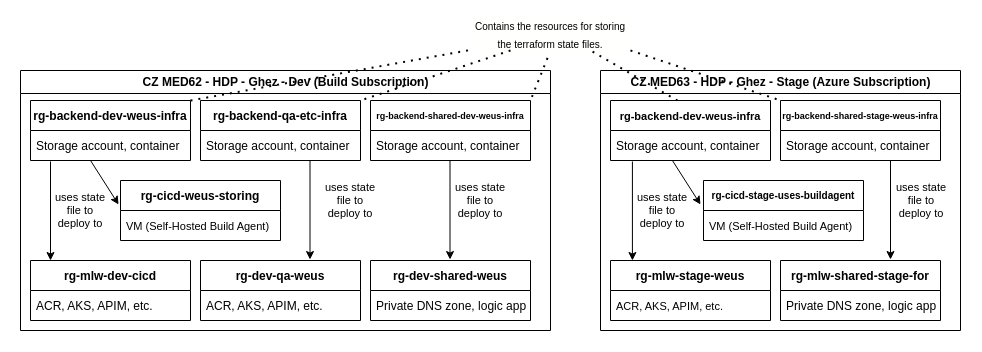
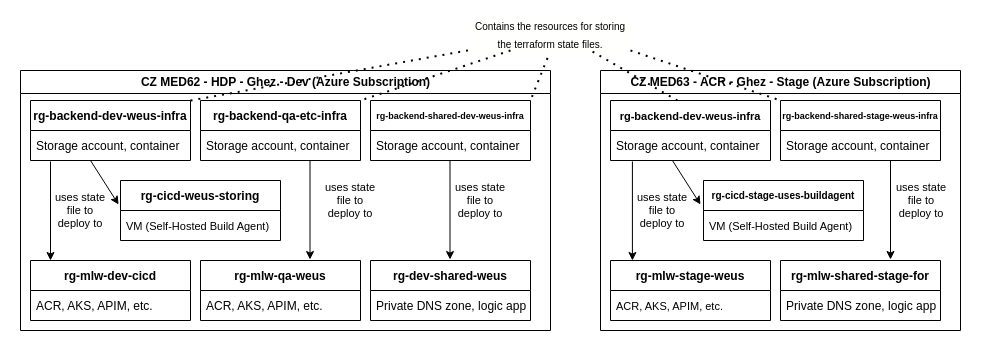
- <mxCell id="2" value="CZ MED62 - HDP - Ghez - Dev (Build Subscription)" style="swimlane;fontColor=#000000;html=1;" vertex="1" parent="1"><mxGeometry x="20" y="70" width="530" height="260" as="geometry" /></mxCell>
+ <mxCell id="2" value="CZ MED62 - HDP - Ghez - Dev (Azure Subscription)" style="swimlane;fontColor=#000000;html=1;" vertex="1" parent="1"><mxGeometry x="20" y="70" width="530" height="260" as="geometry" /></mxCell>
- <mxCell id="28" value="CZ MED63 - HDP - Ghez - Stage (Azure Subscription)" style="swimlane;html=1;" vertex="1" parent="1"><mxGeometry x="600" y="70" width="360" height="260" as="geometry" /></mxCell>
+ <mxCell id="28" value="CZ MED63 - ACR - Ghez - Stage (Azure Subscription)" style="swimlane;html=1;" vertex="1" parent="1"><mxGeometry x="600" y="70" width="360" height="260" as="geometry" /></mxCell>
- <mxCell id="13" value="rg-dev-qa-weus" style="swimlane;fontStyle=1;childLayout=stackLayout;horizontal=1;startSize=30;horizontalStack=0;resizeParent=1;resizeParentMax=0;resizeLast=0;collapsible=1;marginBottom=0;" vertex="1" parent="2"><mxGeometry x="180" y="190" width="160" height="60" as="geometry"><mxRectangle x="340" y="320" width="180" height="30" as="alternateBounds" /></mxGeometry></mxCell>
+ <mxCell id="13" value="rg-mlw-qa-weus" style="swimlane;fontStyle=1;childLayout=stackLayout;horizontal=1;startSize=30;horizontalStack=0;resizeParent=1;resizeParentMax=0;resizeLast=0;collapsible=1;marginBottom=0;" vertex="1" parent="2"><mxGeometry x="180" y="190" width="160" height="60" as="geometry"><mxRectangle x="340" y="320" width="180" height="30" as="alternateBounds" /></mxGeometry></mxCell>
